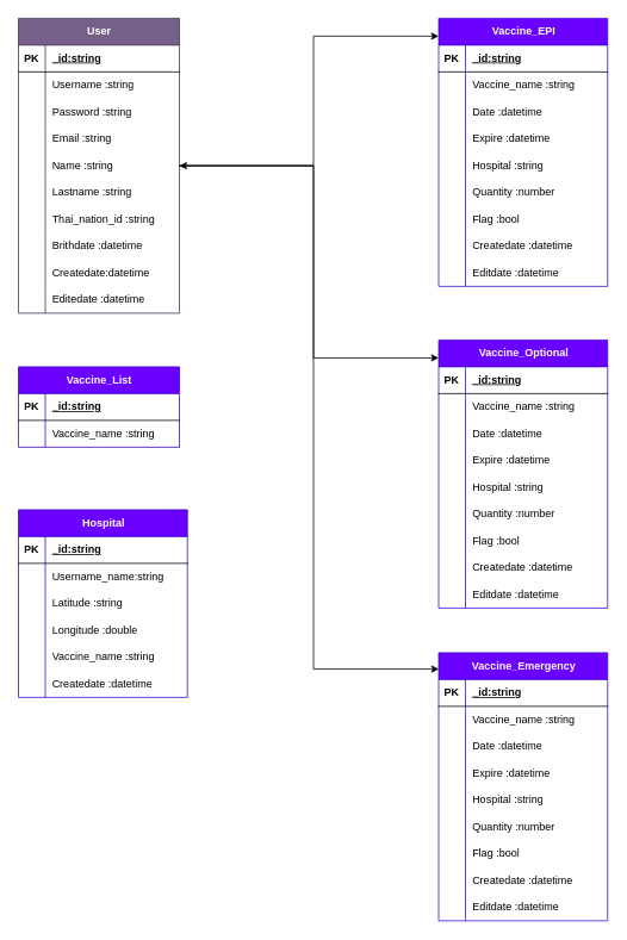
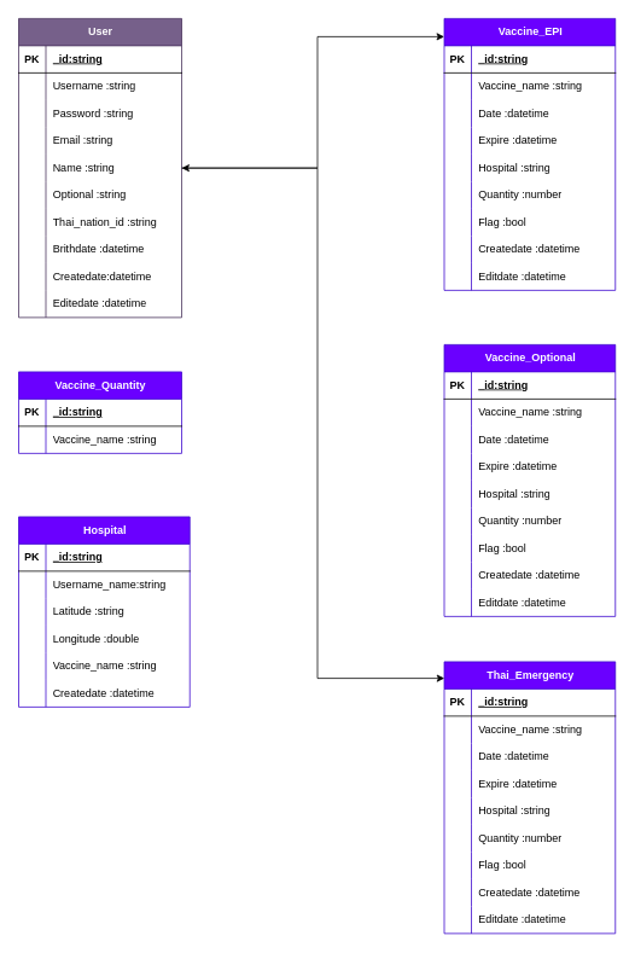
- <mxCell id="20" value="Lastname :string" style="shape=partialRectangle;connectable=0;fillColor=none;top=0;left=0;bottom=0;right=0;align=left;spacingLeft=6;overflow=hidden;whiteSpace=wrap;html=1;" parent="18" vertex="1"><mxGeometry x="30" width="150" height="30" as="geometry"><mxRectangle width="150" height="30" as="alternateBounds" /></mxGeometry></mxCell>
+ <mxCell id="20" value="Optional :string" style="shape=partialRectangle;connectable=0;fillColor=none;top=0;left=0;bottom=0;right=0;align=left;spacingLeft=6;overflow=hidden;whiteSpace=wrap;html=1;" parent="18" vertex="1"><mxGeometry x="30" width="150" height="30" as="geometry"><mxRectangle width="150" height="30" as="alternateBounds" /></mxGeometry></mxCell>
- <mxCell id="126" style="edgeStyle=orthogonalEdgeStyle;rounded=0;orthogonalLoop=1;jettySize=auto;html=1;entryX=0;entryY=0.067;entryDx=0;entryDy=0;entryPerimeter=0;" edge="1" parent="1" source="2" target="34"><mxGeometry relative="1" as="geometry"><Array as="points"><mxPoint x="350" y="185" /><mxPoint x="350" y="400" /></Array></mxGeometry></mxCell>
- <mxCell id="90" value="Vaccine_List" style="shape=table;startSize=30;container=1;collapsible=1;childLayout=tableLayout;fixedRows=1;rowLines=0;fontStyle=1;align=center;resizeLast=1;html=1;fillColor=#6a00ff;fontColor=#ffffff;strokeColor=#3700CC;" vertex="1" parent="1"><mxGeometry x="20" y="410" width="180" height="90" as="geometry" /></mxCell>
+ <mxCell id="90" value="Vaccine_Quantity" style="shape=table;startSize=30;container=1;collapsible=1;childLayout=tableLayout;fixedRows=1;rowLines=0;fontStyle=1;align=center;resizeLast=1;html=1;fillColor=#6a00ff;fontColor=#ffffff;strokeColor=#3700CC;" vertex="1" parent="1"><mxGeometry x="20" y="410" width="180" height="90" as="geometry" /></mxCell>
- <mxCell id="97" value="Vaccine_Emergency" style="shape=table;startSize=30;container=1;collapsible=1;childLayout=tableLayout;fixedRows=1;rowLines=0;fontStyle=1;align=center;resizeLast=1;html=1;fillColor=#6a00ff;fontColor=#ffffff;strokeColor=#3700CC;" vertex="1" parent="1"><mxGeometry x="490" y="730" width="189" height="300" as="geometry" /></mxCell>
+ <mxCell id="97" value="Thai_Emergency" style="shape=table;startSize=30;container=1;collapsible=1;childLayout=tableLayout;fixedRows=1;rowLines=0;fontStyle=1;align=center;resizeLast=1;html=1;fillColor=#6a00ff;fontColor=#ffffff;strokeColor=#3700CC;" vertex="1" parent="1"><mxGeometry x="490" y="730" width="189" height="300" as="geometry" /></mxCell>
